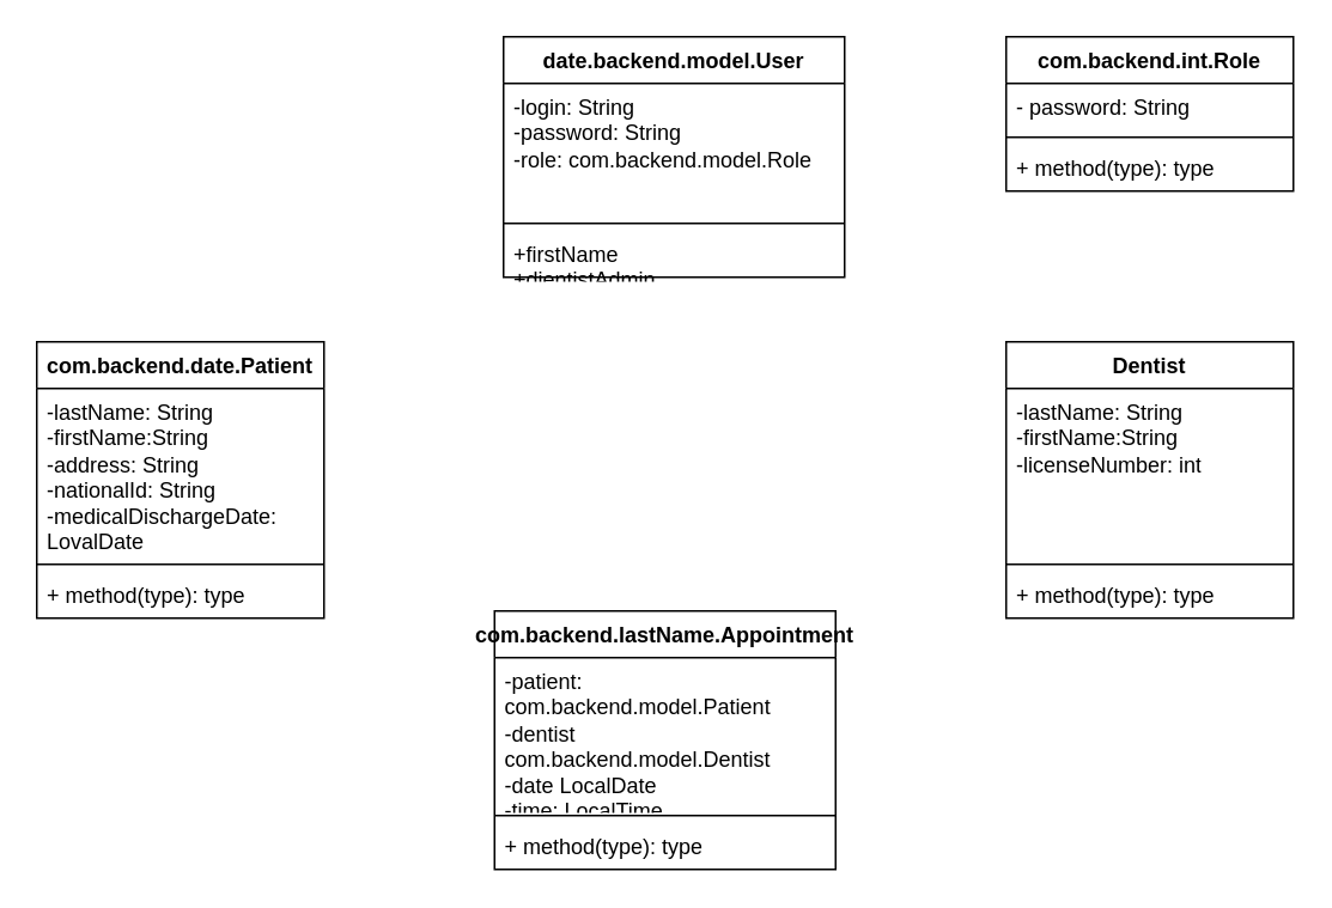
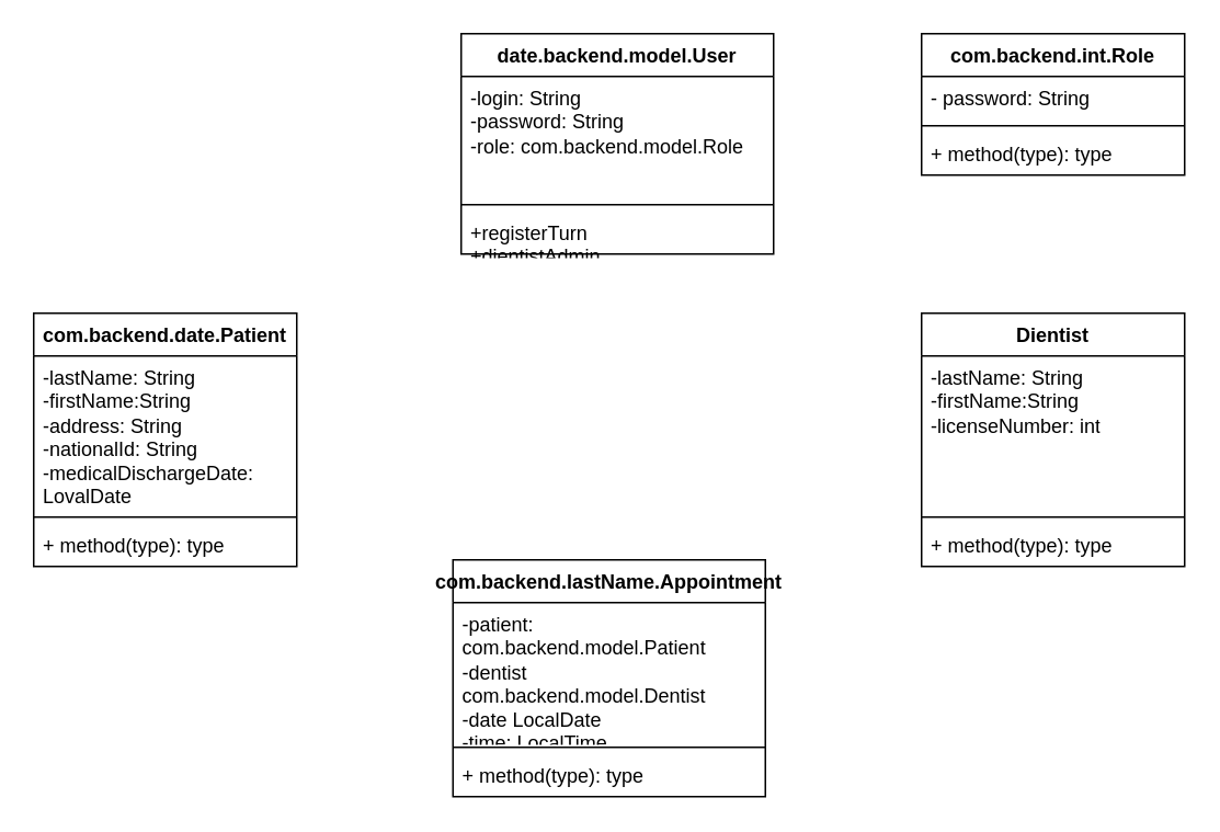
- <mxCell id="13" value="&lt;div&gt;+firstName&lt;/div&gt;&lt;div&gt;+dientistAdmin&lt;/div&gt;&lt;div&gt;+patientAdmin&lt;br&gt;&lt;/div&gt;" style="text;strokeColor=none;fillColor=none;align=left;verticalAlign=top;spacingLeft=4;spacingRight=4;overflow=hidden;rotatable=0;points=[[0,0.5],[1,0.5]];portConstraint=eastwest;whiteSpace=wrap;html=1;" vertex="1" parent="10"><mxGeometry y="108" width="190" height="26" as="geometry" /></mxCell>
+ <mxCell id="13" value="&lt;div&gt;+registerTurn&lt;/div&gt;&lt;div&gt;+dientistAdmin&lt;/div&gt;&lt;div&gt;+patientAdmin&lt;br&gt;&lt;/div&gt;" style="text;strokeColor=none;fillColor=none;align=left;verticalAlign=top;spacingLeft=4;spacingRight=4;overflow=hidden;rotatable=0;points=[[0,0.5],[1,0.5]];portConstraint=eastwest;whiteSpace=wrap;html=1;" vertex="1" parent="10"><mxGeometry y="108" width="190" height="26" as="geometry" /></mxCell>
- <mxCell id="6" value="Dentist" style="swimlane;fontStyle=1;align=center;verticalAlign=top;childLayout=stackLayout;horizontal=1;startSize=26;horizontalStack=0;resizeParent=1;resizeParentMax=0;resizeLast=0;collapsible=1;marginBottom=0;whiteSpace=wrap;html=1;" vertex="1" parent="1"><mxGeometry x="560" y="190" width="160" height="154" as="geometry" /></mxCell>
+ <mxCell id="6" value="Dientist" style="swimlane;fontStyle=1;align=center;verticalAlign=top;childLayout=stackLayout;horizontal=1;startSize=26;horizontalStack=0;resizeParent=1;resizeParentMax=0;resizeLast=0;collapsible=1;marginBottom=0;whiteSpace=wrap;html=1;" vertex="1" parent="1"><mxGeometry x="560" y="190" width="160" height="154" as="geometry" /></mxCell>
